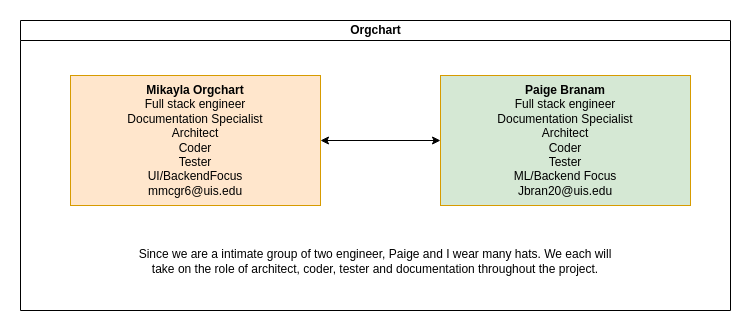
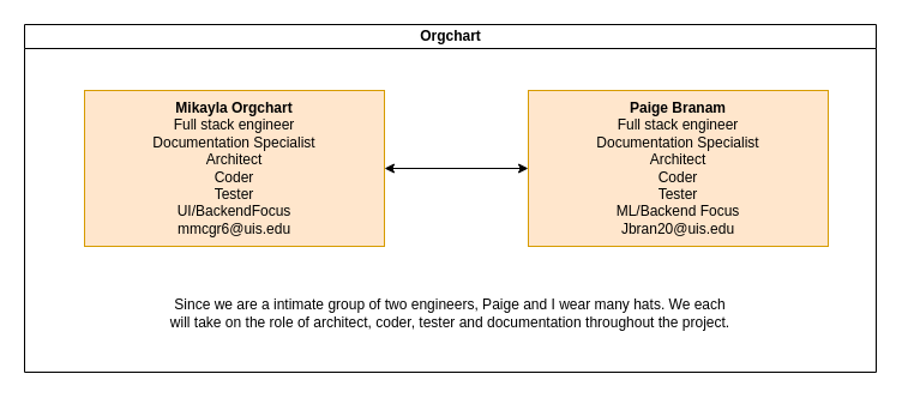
- <mxCell id="5" value="&lt;b&gt;Paige Branam&lt;br&gt;&lt;/b&gt;Full stack engineer&lt;br&gt;Documentation Specialist&lt;br&gt;Architect&lt;br&gt;Coder&lt;br&gt;Tester&lt;br&gt;ML/Backend Focus&lt;br&gt;Jbran20@uis.edu" style="rounded=0;whiteSpace=wrap;html=1;fillColor=#d5e8d4;strokeColor=#d79b00;" vertex="1" parent="2"><mxGeometry x="420" y="55" width="250" height="130" as="geometry" /></mxCell>
+ <mxCell id="5" value="&lt;b&gt;Paige Branam&lt;br&gt;&lt;/b&gt;Full stack engineer&lt;br&gt;Documentation Specialist&lt;br&gt;Architect&lt;br&gt;Coder&lt;br&gt;Tester&lt;br&gt;ML/Backend Focus&lt;br&gt;Jbran20@uis.edu" style="rounded=0;whiteSpace=wrap;html=1;fillColor=#ffe6cc;strokeColor=#d79b00;" vertex="1" parent="2"><mxGeometry x="420" y="55" width="250" height="130" as="geometry" /></mxCell>
- <mxCell id="7" value="Since we are a intimate group of two engineer, Paige and I wear many hats. We each will take on the role of architect, coder, tester and documentation throughout the project." style="text;html=1;strokeColor=none;fillColor=none;align=center;verticalAlign=middle;whiteSpace=wrap;rounded=0;" vertex="1" parent="1"><mxGeometry x="135" y="260" width="480" as="geometry" /></mxCell>
+ <mxCell id="7" value="Since we are a intimate group of two engineers, Paige and I wear many hats. We each will take on the role of architect, coder, tester and documentation throughout the project." style="text;html=1;strokeColor=none;fillColor=none;align=center;verticalAlign=middle;whiteSpace=wrap;rounded=0;" vertex="1" parent="1"><mxGeometry x="135" y="260" width="480" as="geometry" /></mxCell>
